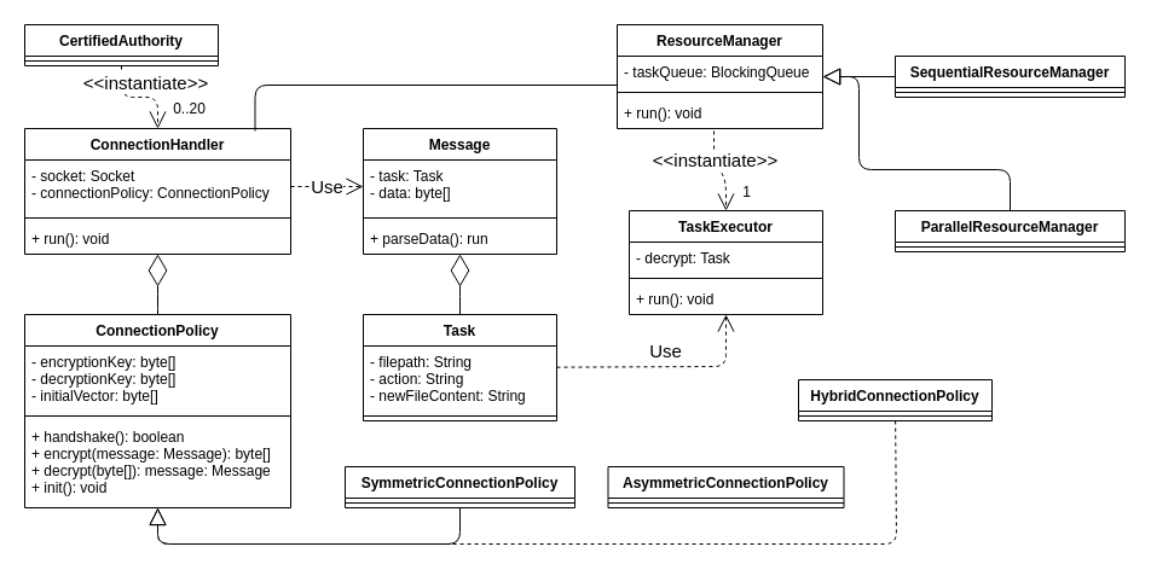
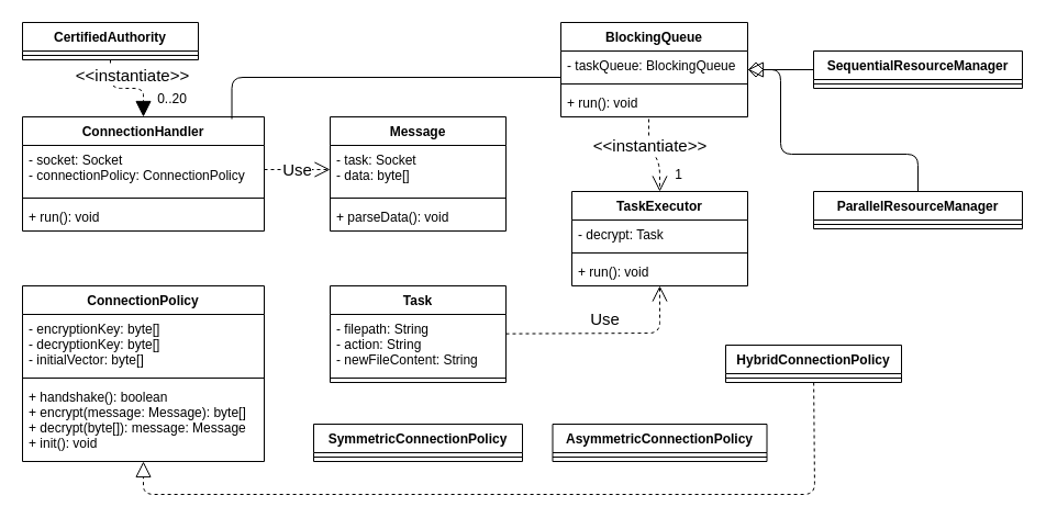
- <mxCell id="22" value="ResourceManager" style="swimlane;fontStyle=1;align=center;verticalAlign=top;childLayout=stackLayout;horizontal=1;startSize=26;horizontalStack=0;resizeParent=1;resizeParentMax=0;resizeLast=0;collapsible=1;marginBottom=0;" parent="1" vertex="1"><mxGeometry x="510" y="20" width="170" height="86" as="geometry" /></mxCell>
+ <mxCell id="22" value="BlockingQueue" style="swimlane;fontStyle=1;align=center;verticalAlign=top;childLayout=stackLayout;horizontal=1;startSize=26;horizontalStack=0;resizeParent=1;resizeParentMax=0;resizeLast=0;collapsible=1;marginBottom=0;" parent="1" vertex="1"><mxGeometry x="510" y="20" width="170" height="86" as="geometry" /></mxCell>
- <mxCell id="48" value="" style="edgeStyle=none;html=1;endSize=12;endArrow=block;endFill=0;entryX=1.002;entryY=0.656;entryDx=0;entryDy=0;entryPerimeter=0;" edge="1" parent="1" source="45" target="23"><mxGeometry width="160" relative="1" as="geometry"><mxPoint x="710" y="130" as="sourcePoint" /><mxPoint x="870" y="130" as="targetPoint" /><Array as="points"><mxPoint x="835" y="140" /><mxPoint x="710" y="140" /><mxPoint x="710" y="63" /></Array></mxGeometry></mxCell>
+ <mxCell id="48" value="" style="edgeStyle=none;html=1;endSize=12;endArrow=diamond;endFill=0;entryX=1.002;entryY=0.656;entryDx=0;entryDy=0;entryPerimeter=0;" edge="1" parent="1" source="45" target="23"><mxGeometry width="160" relative="1" as="geometry"><mxPoint x="710" y="130" as="sourcePoint" /><mxPoint x="870" y="130" as="targetPoint" /><Array as="points"><mxPoint x="835" y="140" /><mxPoint x="710" y="140" /><mxPoint x="710" y="63" /></Array></mxGeometry></mxCell>
- <mxCell id="33" value="&amp;lt;&amp;lt;instantiate&amp;gt;&amp;gt;" style="edgeStyle=none;html=1;endArrow=open;endSize=12;dashed=1;verticalAlign=bottom;fontSize=15;exitX=0.5;exitY=1;exitDx=0;exitDy=0;entryX=0.5;entryY=0;entryDx=0;entryDy=0;" parent="1" source="2" target="4" edge="1"><mxGeometry x="0.13" width="160" relative="1" as="geometry"><mxPoint x="90" y="70" as="sourcePoint" /><mxPoint x="100" y="100" as="targetPoint" /><mxPoint as="offset" /><Array as="points"><mxPoint x="100" y="80" /><mxPoint x="130" y="80" /></Array></mxGeometry></mxCell>
+ <mxCell id="33" value="&amp;lt;&amp;lt;instantiate&amp;gt;&amp;gt;" style="edgeStyle=none;html=1;endArrow=block;endSize=12;dashed=1;verticalAlign=bottom;fontSize=15;exitX=0.5;exitY=1;exitDx=0;exitDy=0;entryX=0.5;entryY=0;entryDx=0;entryDy=0;" parent="1" source="2" target="4" edge="1"><mxGeometry x="0.13" width="160" relative="1" as="geometry"><mxPoint x="90" y="70" as="sourcePoint" /><mxPoint x="100" y="100" as="targetPoint" /><mxPoint as="offset" /><Array as="points"><mxPoint x="100" y="80" /><mxPoint x="130" y="80" /></Array></mxGeometry></mxCell>
- <mxCell id="19" value="- task: Task&#10;- data: byte[]" style="text;strokeColor=none;fillColor=none;align=left;verticalAlign=top;spacingLeft=4;spacingRight=4;overflow=hidden;rotatable=0;points=[[0,0.5],[1,0.5]];portConstraint=eastwest;" parent="18" vertex="1"><mxGeometry y="26" width="160" height="44" as="geometry" /></mxCell>
+ <mxCell id="19" value="- task: Socket&#10;- data: byte[]" style="text;strokeColor=none;fillColor=none;align=left;verticalAlign=top;spacingLeft=4;spacingRight=4;overflow=hidden;rotatable=0;points=[[0,0.5],[1,0.5]];portConstraint=eastwest;" parent="18" vertex="1"><mxGeometry y="26" width="160" height="44" as="geometry" /></mxCell>
- <mxCell id="21" value="+ parseData(): run" style="text;strokeColor=none;fillColor=none;align=left;verticalAlign=top;spacingLeft=4;spacingRight=4;overflow=hidden;rotatable=0;points=[[0,0.5],[1,0.5]];portConstraint=eastwest;" parent="18" vertex="1"><mxGeometry y="78" width="160" height="26" as="geometry" /></mxCell>
+ <mxCell id="21" value="+ parseData(): void" style="text;strokeColor=none;fillColor=none;align=left;verticalAlign=top;spacingLeft=4;spacingRight=4;overflow=hidden;rotatable=0;points=[[0,0.5],[1,0.5]];portConstraint=eastwest;" parent="18" vertex="1"><mxGeometry y="78" width="160" height="26" as="geometry" /></mxCell>
- <mxCell id="40" value="" style="html=1;endArrow=diamondThin;endFill=0;edgeStyle=elbowEdgeStyle;elbow=vertical;endSize=24;strokeWidth=1;fontSize=15;" parent="1" source="26" target="18" edge="1"><mxGeometry width="160" relative="1" as="geometry"><mxPoint x="310" y="230" as="sourcePoint" /><mxPoint x="470" y="230" as="targetPoint" /></mxGeometry></mxCell>
- <mxCell id="39" value="" style="endArrow=diamondThin;endFill=0;endSize=24;html=1;strokeWidth=1;fontSize=15;exitX=0.5;exitY=0;exitDx=0;exitDy=0;" parent="1" source="8" target="4" edge="1"><mxGeometry width="160" relative="1" as="geometry"><mxPoint x="70" y="230" as="sourcePoint" /><mxPoint x="230" y="230" as="targetPoint" /><Array as="points"><mxPoint x="130" y="250" /></Array></mxGeometry></mxCell>
- <mxCell id="37" value="" style="edgeStyle=none;html=1;endSize=12;endArrow=block;endFill=0;strokeWidth=1;fontSize=15;" parent="1" source="14" target="8" edge="1"><mxGeometry width="160" relative="1" as="geometry"><mxPoint x="98" y="472" as="sourcePoint" /><mxPoint x="110" y="420" as="targetPoint" /><Array as="points"><mxPoint x="380" y="450" /><mxPoint x="130" y="450" /></Array></mxGeometry></mxCell>
